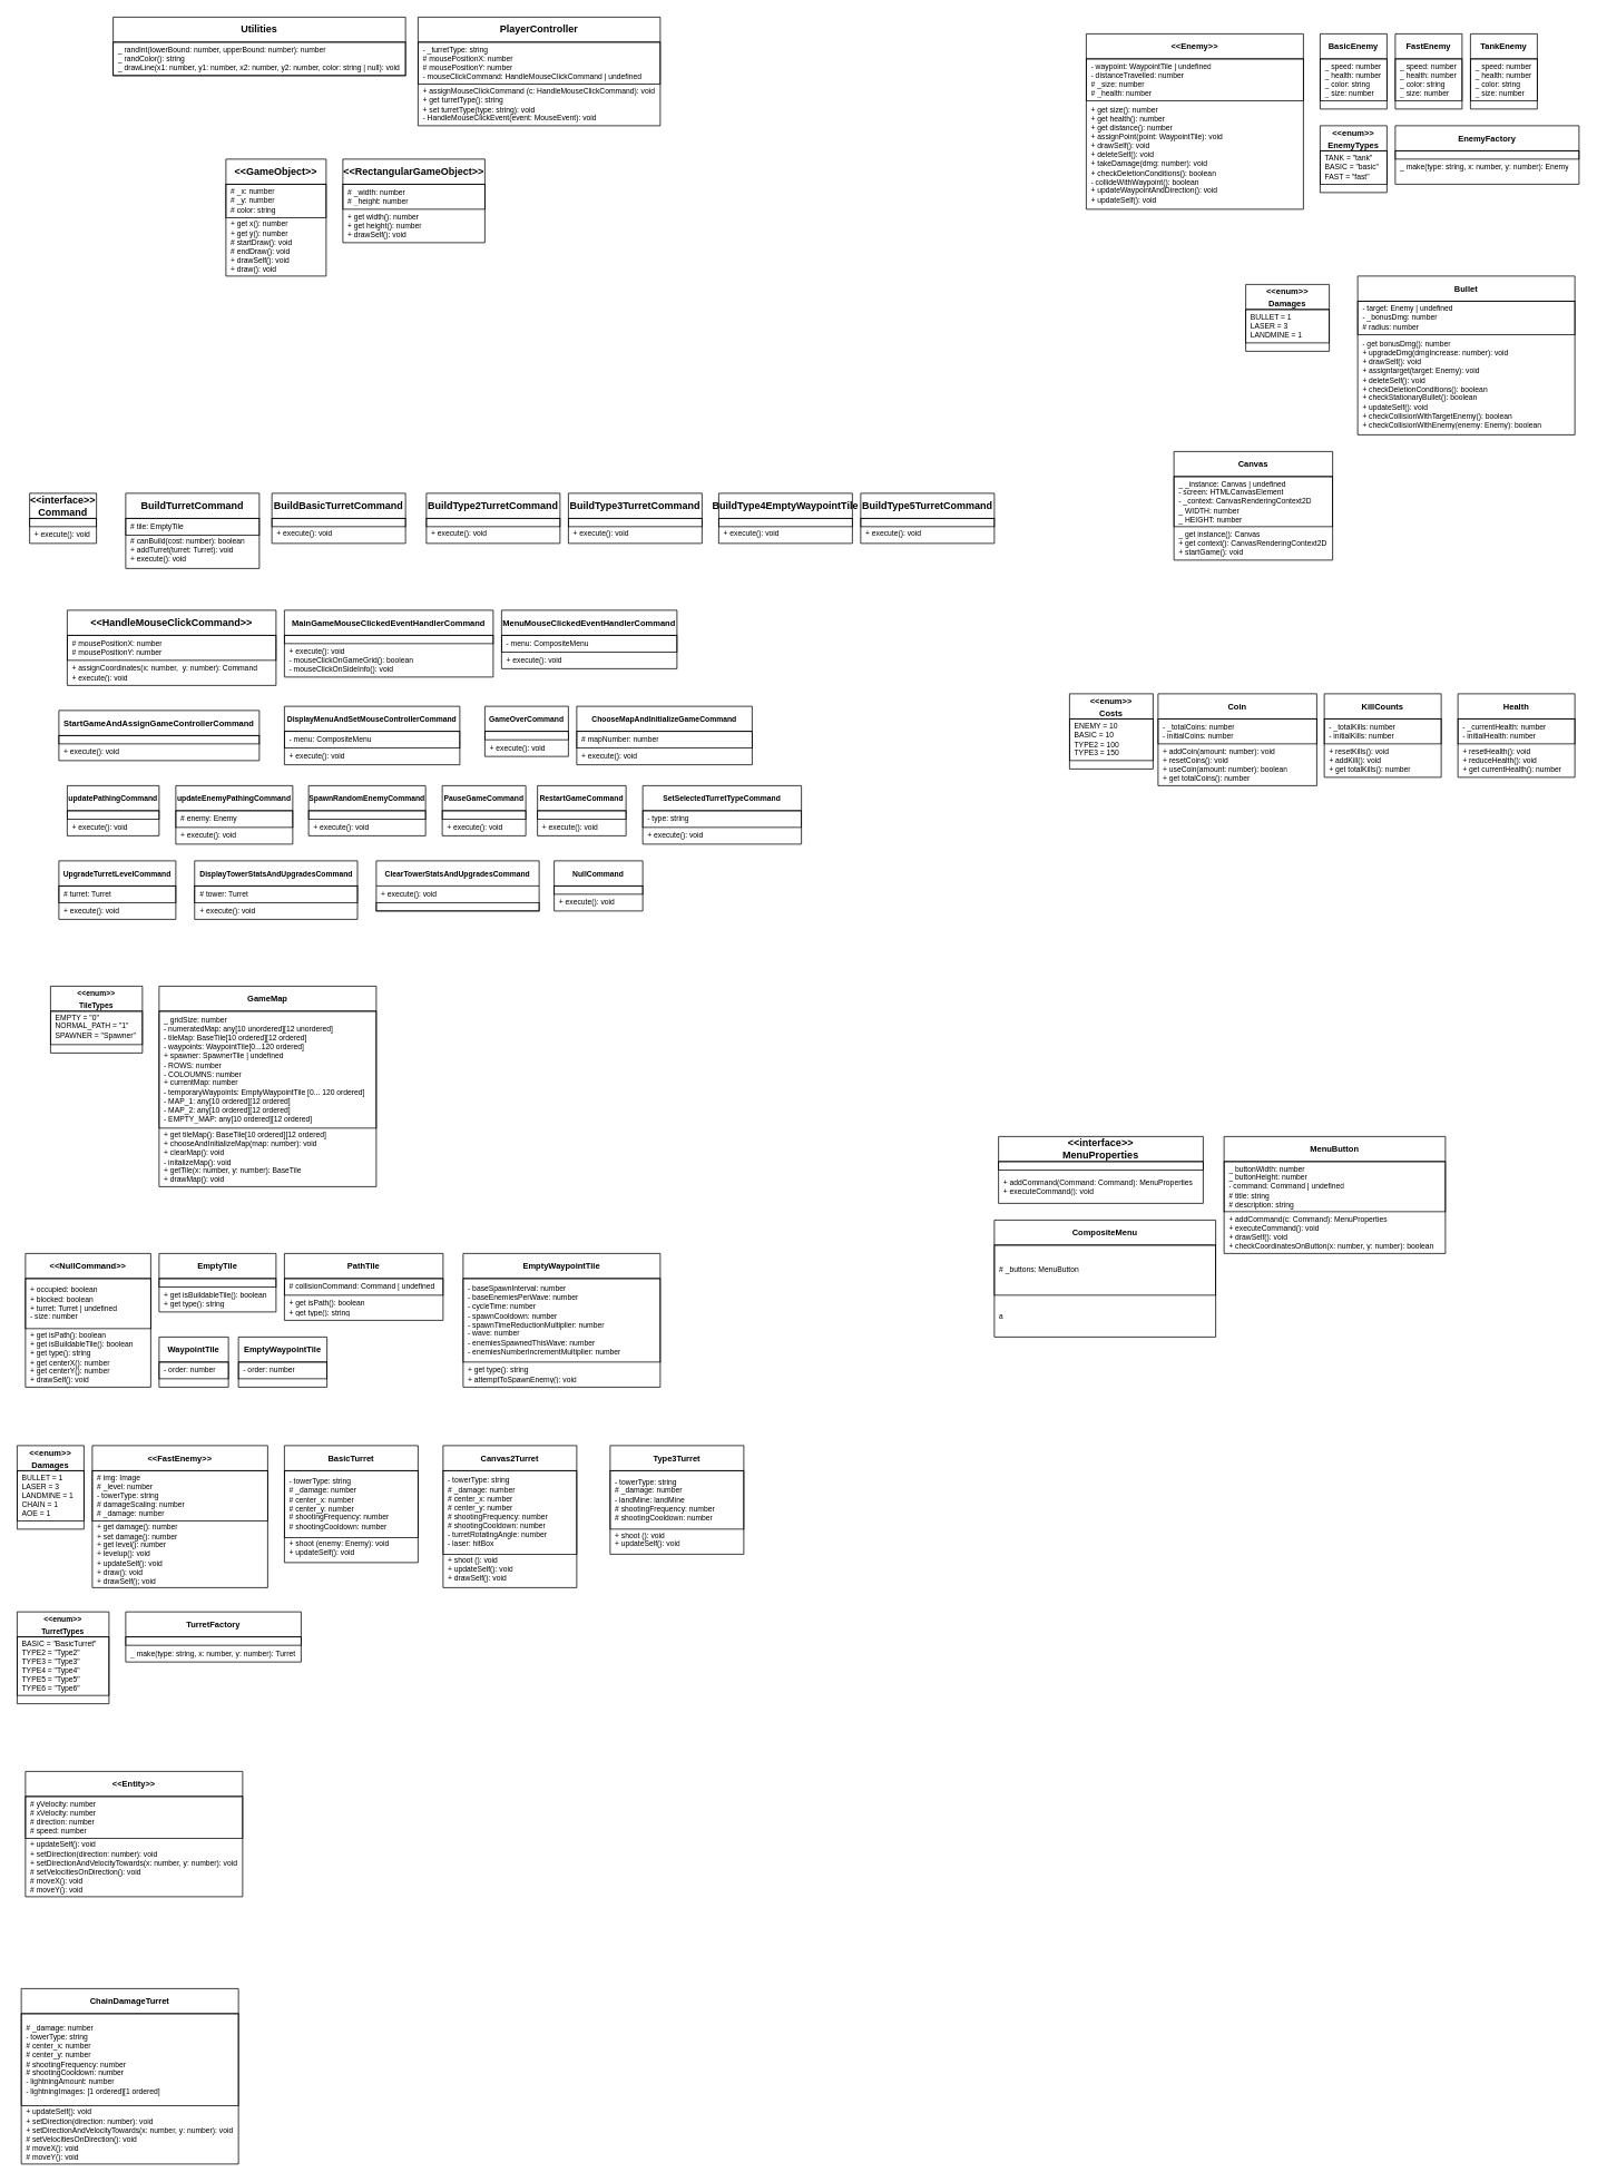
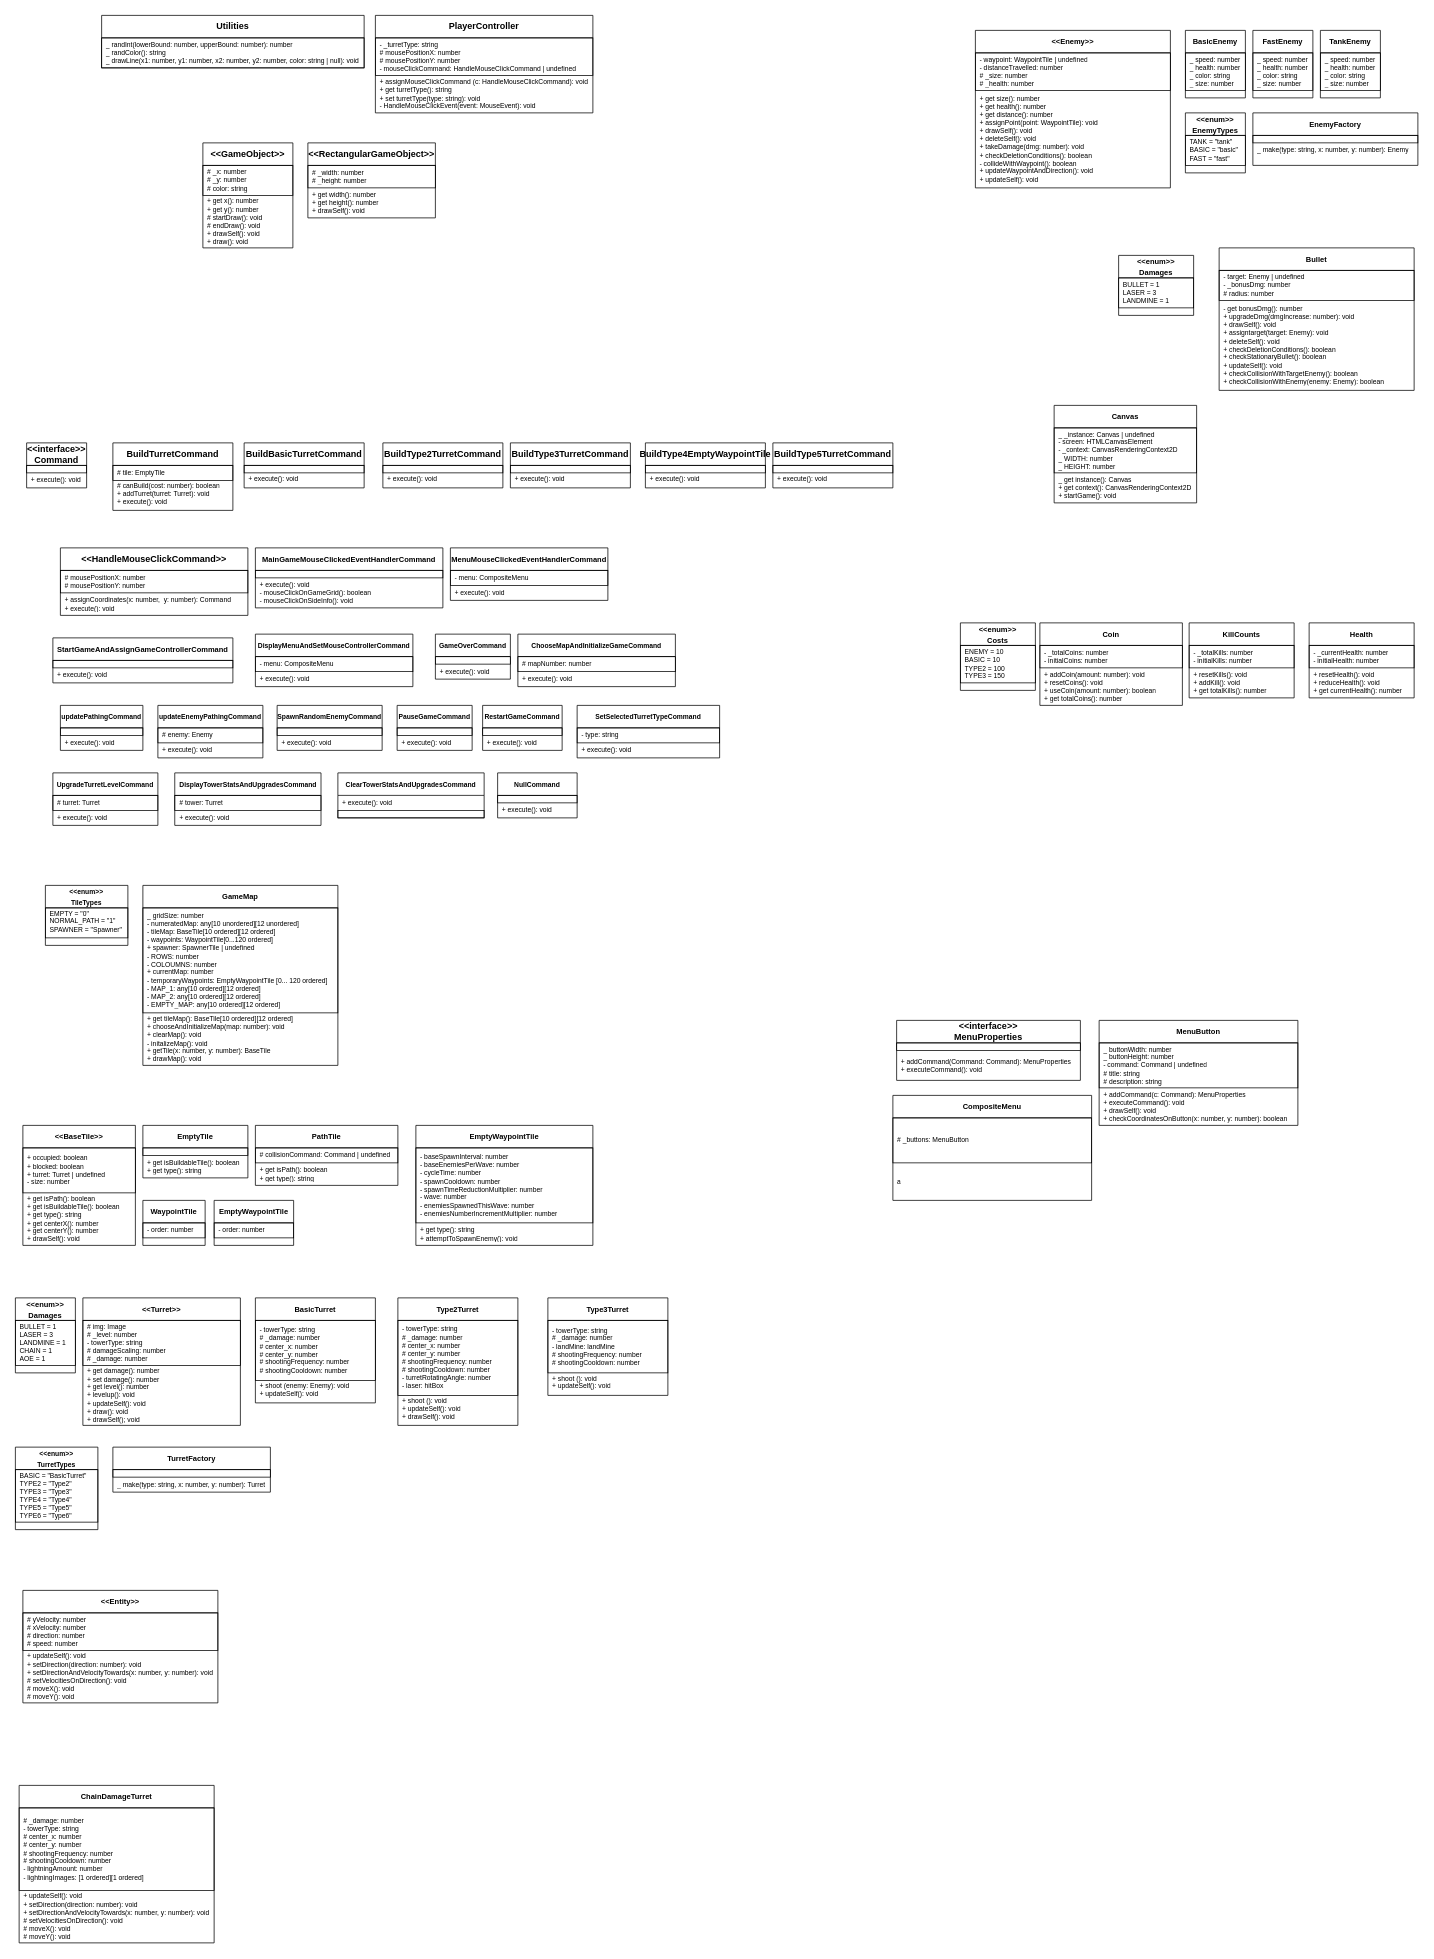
- <mxCell id="46" value="&lt;div&gt;&lt;div&gt;&lt;font size=&quot;1&quot;&gt;&lt;b&gt;&amp;lt;&amp;lt;NullCommand&amp;gt;&amp;gt;&lt;/b&gt;&lt;/font&gt;&lt;/div&gt;&lt;/div&gt;" style="swimlane;fontStyle=0;childLayout=stackLayout;horizontal=1;startSize=30;horizontalStack=0;resizeParent=1;resizeParentMax=0;resizeLast=0;collapsible=1;marginBottom=0;whiteSpace=wrap;html=1;" parent="1" vertex="1"><mxGeometry x="30" y="1500" width="150" height="160" as="geometry" /></mxCell>
+ <mxCell id="46" value="&lt;div&gt;&lt;div&gt;&lt;font size=&quot;1&quot;&gt;&lt;b&gt;&amp;lt;&amp;lt;BaseTile&amp;gt;&amp;gt;&lt;/b&gt;&lt;/font&gt;&lt;/div&gt;&lt;/div&gt;" style="swimlane;fontStyle=0;childLayout=stackLayout;horizontal=1;startSize=30;horizontalStack=0;resizeParent=1;resizeParentMax=0;resizeLast=0;collapsible=1;marginBottom=0;whiteSpace=wrap;html=1;" parent="1" vertex="1"><mxGeometry x="30" y="1500" width="150" height="160" as="geometry" /></mxCell>
- <mxCell id="61" value="&lt;div&gt;&lt;div&gt;&lt;font size=&quot;1&quot;&gt;&lt;b&gt;&amp;lt;&amp;lt;FastEnemy&amp;gt;&amp;gt;&lt;/b&gt;&lt;/font&gt;&lt;/div&gt;&lt;/div&gt;" style="swimlane;fontStyle=0;childLayout=stackLayout;horizontal=1;startSize=30;horizontalStack=0;resizeParent=1;resizeParentMax=0;resizeLast=0;collapsible=1;marginBottom=0;whiteSpace=wrap;html=1;" parent="1" vertex="1"><mxGeometry x="110" y="1730" width="210" height="170" as="geometry" /></mxCell>
+ <mxCell id="61" value="&lt;div&gt;&lt;div&gt;&lt;font size=&quot;1&quot;&gt;&lt;b&gt;&amp;lt;&amp;lt;Turret&amp;gt;&amp;gt;&lt;/b&gt;&lt;/font&gt;&lt;/div&gt;&lt;/div&gt;" style="swimlane;fontStyle=0;childLayout=stackLayout;horizontal=1;startSize=30;horizontalStack=0;resizeParent=1;resizeParentMax=0;resizeLast=0;collapsible=1;marginBottom=0;whiteSpace=wrap;html=1;" parent="1" vertex="1"><mxGeometry x="110" y="1730" width="210" height="170" as="geometry" /></mxCell>
- <mxCell id="67" value="&lt;div&gt;&lt;div&gt;&lt;font size=&quot;1&quot;&gt;&lt;b&gt;Canvas2Turret&lt;/b&gt;&lt;/font&gt;&lt;/div&gt;&lt;/div&gt;" style="swimlane;fontStyle=0;childLayout=stackLayout;horizontal=1;startSize=30;horizontalStack=0;resizeParent=1;resizeParentMax=0;resizeLast=0;collapsible=1;marginBottom=0;whiteSpace=wrap;html=1;" parent="1" vertex="1"><mxGeometry x="530" y="1730" width="160" height="170" as="geometry" /></mxCell>
+ <mxCell id="67" value="&lt;div&gt;&lt;div&gt;&lt;font size=&quot;1&quot;&gt;&lt;b&gt;Type2Turret&lt;/b&gt;&lt;/font&gt;&lt;/div&gt;&lt;/div&gt;" style="swimlane;fontStyle=0;childLayout=stackLayout;horizontal=1;startSize=30;horizontalStack=0;resizeParent=1;resizeParentMax=0;resizeLast=0;collapsible=1;marginBottom=0;whiteSpace=wrap;html=1;" parent="1" vertex="1"><mxGeometry x="530" y="1730" width="160" height="170" as="geometry" /></mxCell>
